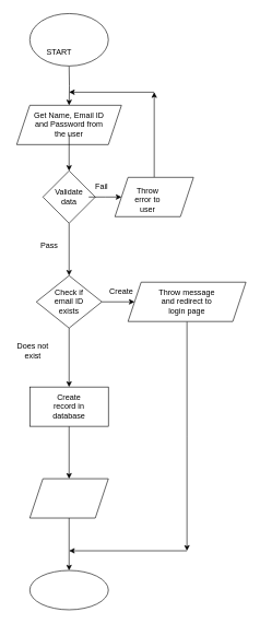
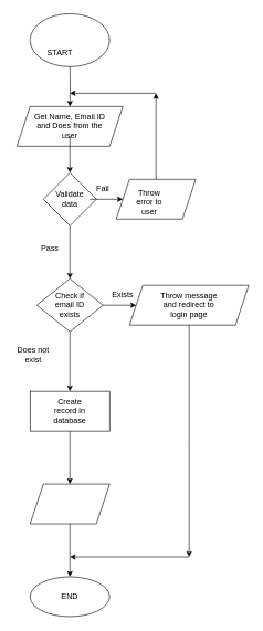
- <mxCell id="10" value="Get Name, Email ID and Password from the user" style="text;html=1;strokeColor=none;fillColor=none;align=center;verticalAlign=middle;whiteSpace=wrap;rounded=0;" vertex="1" parent="1"><mxGeometry x="45" y="175" width="120" height="30" as="geometry" /></mxCell>
+ <mxCell id="10" value="Get Name, Email ID and Does from the user" style="text;html=1;strokeColor=none;fillColor=none;align=center;verticalAlign=middle;whiteSpace=wrap;rounded=0;" vertex="1" parent="1"><mxGeometry x="45" y="175" width="120" height="30" as="geometry" /></mxCell>
- <mxCell id="27" value="Create" style="text;html=1;strokeColor=none;fillColor=none;align=center;verticalAlign=middle;whiteSpace=wrap;rounded=0;" vertex="1" parent="1"><mxGeometry x="155" y="430" width="60" height="30" as="geometry" /></mxCell>
+ <mxCell id="27" value="Exists" style="text;html=1;strokeColor=none;fillColor=none;align=center;verticalAlign=middle;whiteSpace=wrap;rounded=0;" vertex="1" parent="1"><mxGeometry x="155" y="430" width="60" height="30" as="geometry" /></mxCell>
+ <mxCell id="36" value="END" style="text;html=1;strokeColor=none;fillColor=none;align=center;verticalAlign=middle;whiteSpace=wrap;rounded=0;" vertex="1" parent="1"><mxGeometry x="75" y="885" width="60" height="30" as="geometry" /></mxCell>
